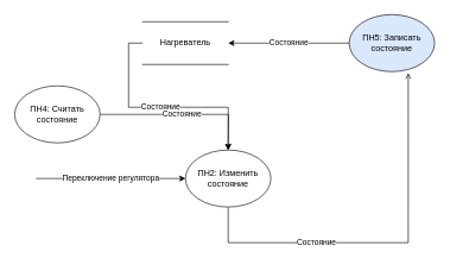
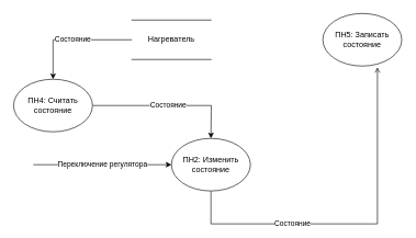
- <mxCell id="5" value="Состояние" style="edgeStyle=orthogonalEdgeStyle;rounded=0;orthogonalLoop=1;jettySize=auto;html=1;exitX=0;exitY=0.5;exitDx=0;exitDy=0;entryX=1;entryY=0.5;entryDx=0;entryDy=0;" parent="1" source="6" target="7" edge="1"><mxGeometry relative="1" as="geometry" /></mxCell>
- <mxCell id="6" value="ПН5: Записать состояние" style="ellipse;whiteSpace=wrap;html=1;fillColor=#dae8fc;" parent="1" vertex="1"><mxGeometry x="490" y="20" width="120" height="80" as="geometry" /></mxCell>
+ <mxCell id="6" value="ПН5: Записать состояние" style="ellipse;whiteSpace=wrap;html=1;" parent="1" vertex="1"><mxGeometry x="490" y="20" width="120" height="80" as="geometry" /></mxCell>
- <mxCell id="2" value="Состояние" style="edgeStyle=orthogonalEdgeStyle;rounded=0;orthogonalLoop=1;jettySize=auto;html=1;exitX=0;exitY=0.5;exitDx=0;exitDy=0;" parent="1" source="7" target="10" edge="1"><mxGeometry relative="1" as="geometry"><mxPoint x="140" y="90" as="targetPoint" /><mxPoint x="183" y="60" as="sourcePoint" /></mxGeometry></mxCell>
+ <mxCell id="2" value="Состояние" style="edgeStyle=orthogonalEdgeStyle;rounded=0;orthogonalLoop=1;jettySize=auto;html=1;exitX=0;exitY=0.5;exitDx=0;exitDy=0;entryX=0.5;entryY=0;entryDx=0;entryDy=0;" parent="1" source="7" target="4" edge="1"><mxGeometry relative="1" as="geometry"><mxPoint x="140" y="90" as="targetPoint" /><mxPoint x="183" y="60" as="sourcePoint" /></mxGeometry></mxCell>
